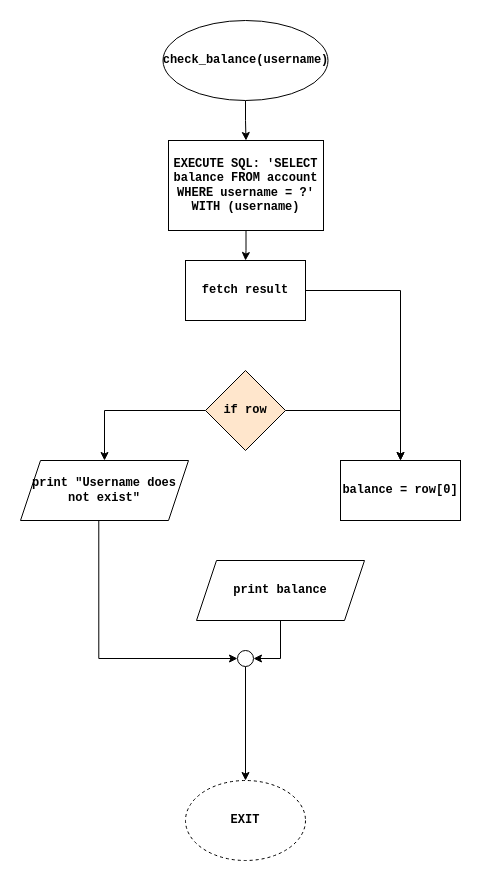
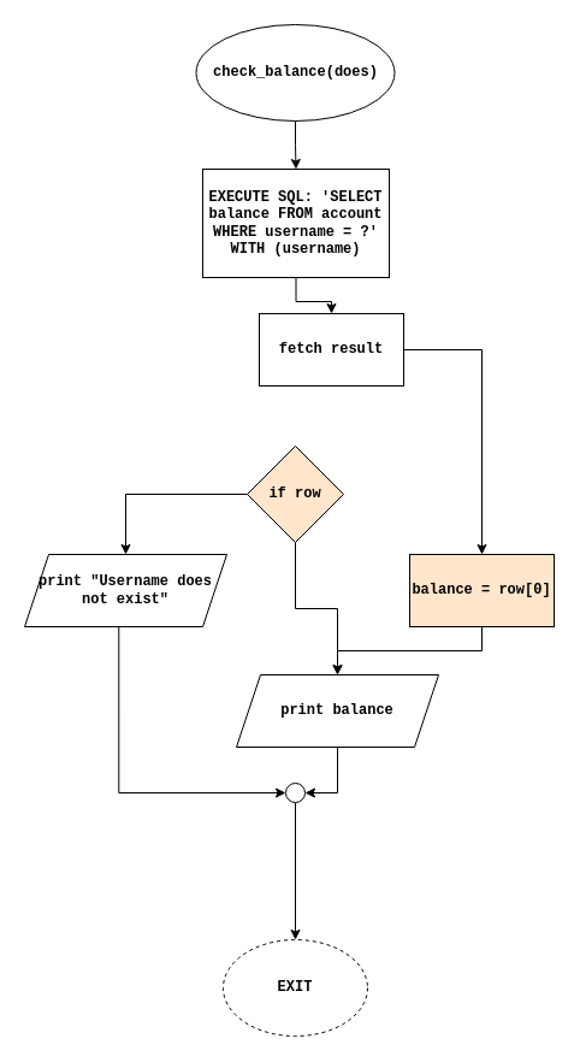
- <mxCell id="3" value="check_balance(username)" style="ellipse;whiteSpace=wrap;html=1;fontStyle=1;fontFamily=Courier New;" parent="1" vertex="1"><mxGeometry x="162.5" width="165" height="80" as="geometry" y="20" /></mxCell>
+ <mxCell id="3" value="check_balance(does)" style="ellipse;whiteSpace=wrap;html=1;fontStyle=1;fontFamily=Courier New;" parent="1" vertex="1"><mxGeometry x="162.5" width="165" height="80" as="geometry" y="20" /></mxCell>
- <mxCell id="8" value="fetch result" style="whiteSpace=wrap;html=1;fontStyle=1;fontFamily=Courier New;" vertex="1" parent="1"><mxGeometry x="185" y="260" width="120" height="60" as="geometry" /></mxCell>
+ <mxCell id="8" value="fetch result" style="whiteSpace=wrap;html=1;fontStyle=1;fontFamily=Courier New;" vertex="1" parent="1"><mxGeometry x="215" y="260" width="120" height="60" as="geometry" /></mxCell>
- <mxCell id="9" value="" style="edgeStyle=orthogonalEdgeStyle;rounded=0;orthogonalLoop=1;jettySize=auto;html=1;fontStyle=1;fontFamily=Courier New;" edge="1" parent="1" source="11" target="13"><mxGeometry relative="1" as="geometry" /></mxCell>
+ <mxCell id="9" value="" style="edgeStyle=orthogonalEdgeStyle;rounded=0;orthogonalLoop=1;jettySize=auto;html=1;fontStyle=1;fontFamily=Courier New;" edge="1" parent="1" source="11" target="19"><mxGeometry relative="1" as="geometry" /></mxCell>
- <mxCell id="13" value="balance = row[0]" style="whiteSpace=wrap;html=1;fontStyle=1;fontFamily=Courier New;" vertex="1" parent="1"><mxGeometry x="340" y="460" width="120" height="60" as="geometry" /></mxCell>
+ <mxCell id="13" value="balance = row[0]" style="whiteSpace=wrap;html=1;fontStyle=1;fontFamily=Courier New;fillColor=#ffe6cc;" vertex="1" parent="1"><mxGeometry x="340" y="460" width="120" height="60" as="geometry" /></mxCell>
+ <mxCell id="12" style="edgeStyle=orthogonalEdgeStyle;rounded=0;orthogonalLoop=1;jettySize=auto;html=1;exitX=0.5;exitY=1;exitDx=0;exitDy=0;entryX=0.5;entryY=0;entryDx=0;entryDy=0;fontStyle=1;fontFamily=Courier New;" edge="1" parent="1" source="13" target="19"><mxGeometry relative="1" as="geometry" /></mxCell>
